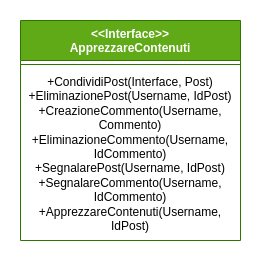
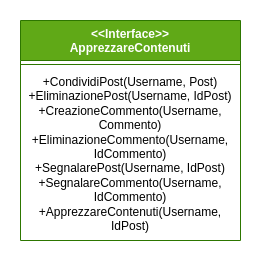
- <mxCell id="4" value="&lt;div&gt;+CondividiPost(Interface, Post)&lt;/div&gt;&lt;div&gt;+EliminazionePost(Username, IdPost)&lt;/div&gt;&lt;div&gt;+CreazioneCommento(Username, Commento)&lt;/div&gt;&lt;div&gt;+EliminazioneCommento(Username, IdCommento)&lt;/div&gt;&lt;div&gt;+SegnalarePost(Username, IdPost)&lt;/div&gt;&lt;div&gt;+SegnalareCommento(Username, IdCommento)&lt;/div&gt;&lt;div&gt;+ApprezzareContenuti(Username, IdPost)&lt;br&gt;&lt;/div&gt;" style="text;strokeColor=none;fillColor=none;align=center;verticalAlign=top;spacingLeft=4;spacingRight=4;overflow=hidden;rotatable=0;points=[[0,0.5],[1,0.5]];portConstraint=eastwest;whiteSpace=wrap;html=1;" parent="2" vertex="1"><mxGeometry y="48" width="220" height="172" as="geometry" /></mxCell>
+ <mxCell id="4" value="&lt;div&gt;+CondividiPost(Username, Post)&lt;/div&gt;&lt;div&gt;+EliminazionePost(Username, IdPost)&lt;/div&gt;&lt;div&gt;+CreazioneCommento(Username, Commento)&lt;/div&gt;&lt;div&gt;+EliminazioneCommento(Username, IdCommento)&lt;/div&gt;&lt;div&gt;+SegnalarePost(Username, IdPost)&lt;/div&gt;&lt;div&gt;+SegnalareCommento(Username, IdCommento)&lt;/div&gt;&lt;div&gt;+ApprezzareContenuti(Username, IdPost)&lt;br&gt;&lt;/div&gt;" style="text;strokeColor=none;fillColor=none;align=center;verticalAlign=top;spacingLeft=4;spacingRight=4;overflow=hidden;rotatable=0;points=[[0,0.5],[1,0.5]];portConstraint=eastwest;whiteSpace=wrap;html=1;" parent="2" vertex="1"><mxGeometry y="48" width="220" height="172" as="geometry" /></mxCell>
